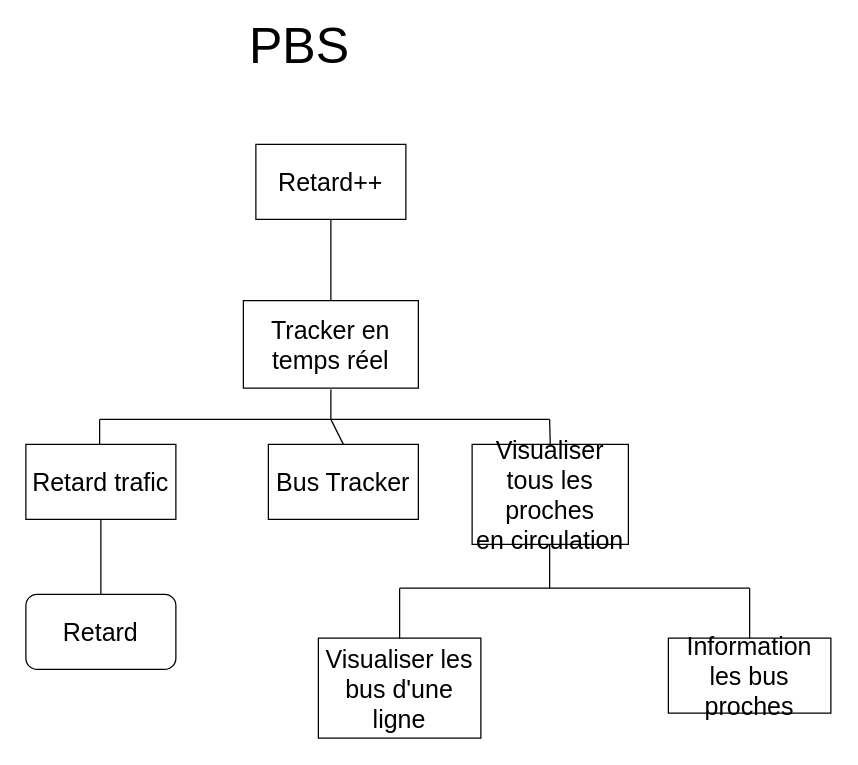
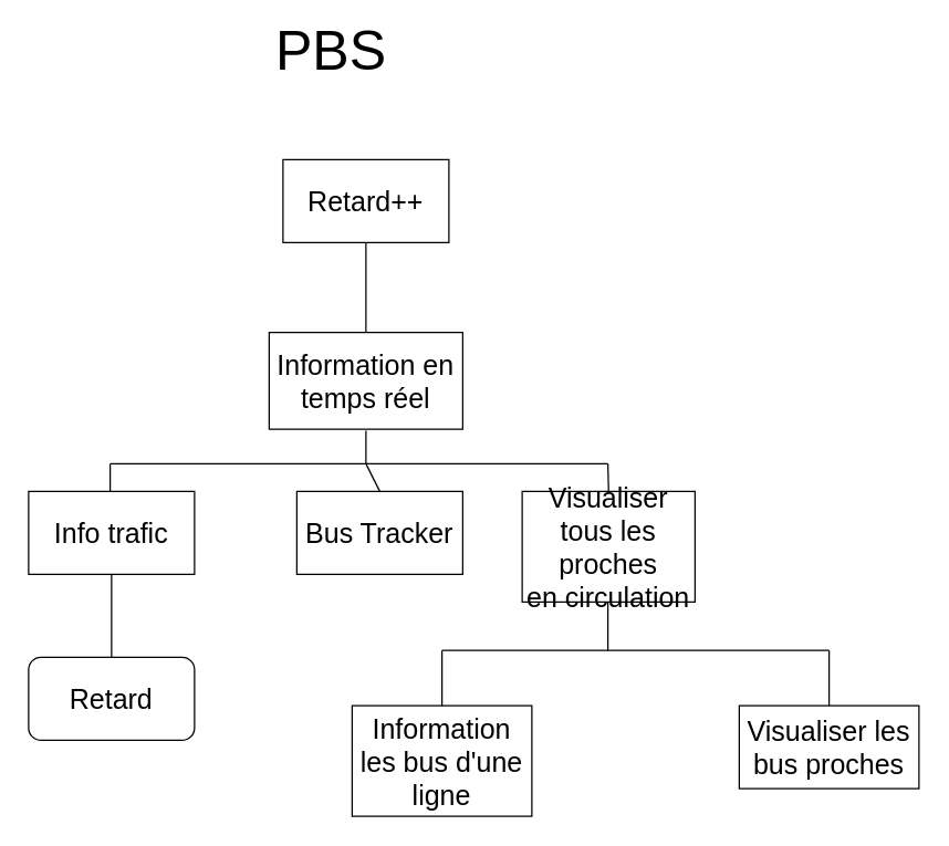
- <mxCell id="7" value="Tracker en temps réel" style="rounded=0;whiteSpace=wrap;html=1;fontSize=20;" vertex="1" parent="1"><mxGeometry x="194" y="240" width="140" height="70" as="geometry" /></mxCell>
+ <mxCell id="7" value="Information en temps réel" style="rounded=0;whiteSpace=wrap;html=1;fontSize=20;" vertex="1" parent="1"><mxGeometry x="194" y="240" width="140" height="70" as="geometry" /></mxCell>
- <mxCell id="8" value="Retard trafic" style="rounded=0;whiteSpace=wrap;html=1;fontSize=20;" vertex="1" parent="1"><mxGeometry x="20" y="355" width="120" height="60" as="geometry" /></mxCell>
+ <mxCell id="8" value="Info trafic" style="rounded=0;whiteSpace=wrap;html=1;fontSize=20;" vertex="1" parent="1"><mxGeometry x="20" y="355" width="120" height="60" as="geometry" /></mxCell>
- <mxCell id="6" value="Information les bus proches" style="rounded=0;whiteSpace=wrap;html=1;fontSize=20;" vertex="1" parent="1"><mxGeometry x="534" y="510" width="130" height="60" as="geometry" /></mxCell>
+ <mxCell id="6" value="Visualiser les bus proches" style="rounded=0;whiteSpace=wrap;html=1;fontSize=20;" vertex="1" parent="1"><mxGeometry x="534" y="510" width="130" height="60" as="geometry" /></mxCell>
- <mxCell id="5" value="Visualiser les bus d'une ligne" style="rounded=0;whiteSpace=wrap;html=1;fontSize=20;" vertex="1" parent="1"><mxGeometry x="254" y="510" width="130" height="80" as="geometry" /></mxCell>
+ <mxCell id="5" value="Information les bus d'une ligne" style="rounded=0;whiteSpace=wrap;html=1;fontSize=20;" vertex="1" parent="1"><mxGeometry x="254" y="510" width="130" height="80" as="geometry" /></mxCell>
